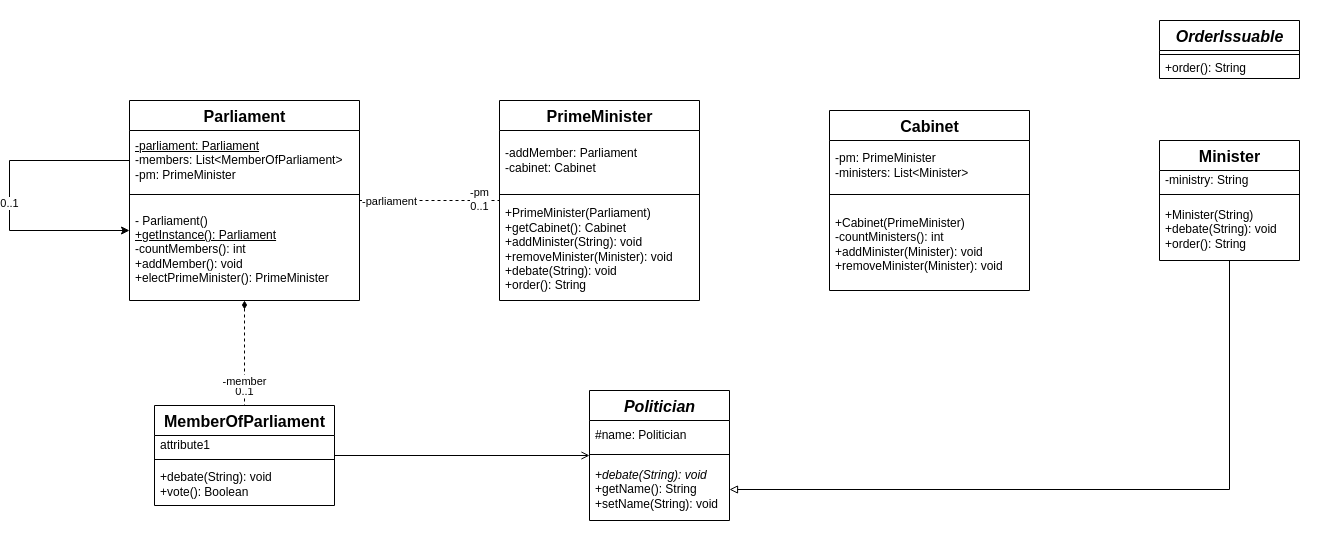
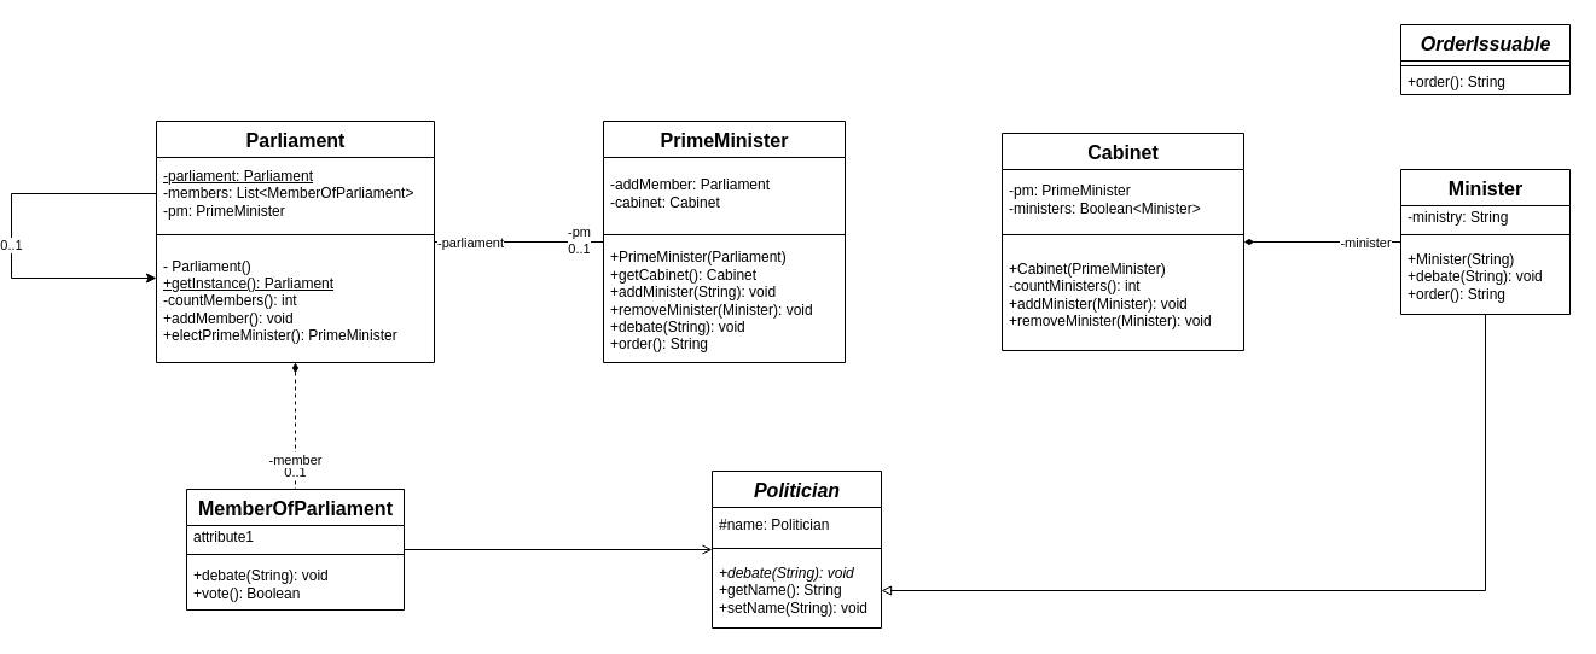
- <mxCell id="5" value="-pm:&amp;nbsp;PrimeMinister&lt;br&gt;-ministers:&amp;nbsp;List&amp;lt;Minister&amp;gt;" style="text;html=1;strokeColor=none;fillColor=none;align=left;verticalAlign=middle;spacingLeft=4;spacingRight=4;overflow=hidden;rotatable=0;points=[[0,0.5],[1,0.5]];portConstraint=eastwest;" vertex="1" parent="4"><mxGeometry y="30" width="200" height="50" as="geometry" /></mxCell>
+ <mxCell id="5" value="-pm:&amp;nbsp;PrimeMinister&lt;br&gt;-ministers:&amp;nbsp;Boolean&amp;lt;Minister&amp;gt;" style="text;html=1;strokeColor=none;fillColor=none;align=left;verticalAlign=middle;spacingLeft=4;spacingRight=4;overflow=hidden;rotatable=0;points=[[0,0.5],[1,0.5]];portConstraint=eastwest;" vertex="1" parent="4"><mxGeometry y="30" width="200" height="50" as="geometry" /></mxCell>
- <mxCell id="24" style="edgeStyle=orthogonalEdgeStyle;rounded=0;orthogonalLoop=1;jettySize=auto;html=1;startArrow=none;startFill=0;endArrow=none;endFill=0;dashed=1;" edge="1" parent="1" source="27" target="37"><mxGeometry relative="1" as="geometry" /></mxCell>
+ <mxCell id="24" style="edgeStyle=orthogonalEdgeStyle;rounded=0;orthogonalLoop=1;jettySize=auto;html=1;startArrow=none;startFill=0;endArrow=none;endFill=0;" edge="1" parent="1" source="27" target="37"><mxGeometry relative="1" as="geometry" /></mxCell>
+ <mxCell id="2" style="edgeStyle=orthogonalEdgeStyle;rounded=0;orthogonalLoop=1;jettySize=auto;html=1;startArrow=diamondThin;startFill=1;endArrow=none;endFill=0;" edge="1" parent="1" source="4" target="14"><mxGeometry relative="1" as="geometry" /></mxCell>
+ <mxCell id="3" value="-minister" style="edgeLabel;html=1;align=center;verticalAlign=middle;resizable=0;points=[];" vertex="1" connectable="0" parent="2"><mxGeometry x="0.711" y="-1" relative="1" as="geometry"><mxPoint x="-11" y="-1" as="offset" /></mxGeometry></mxCell>
